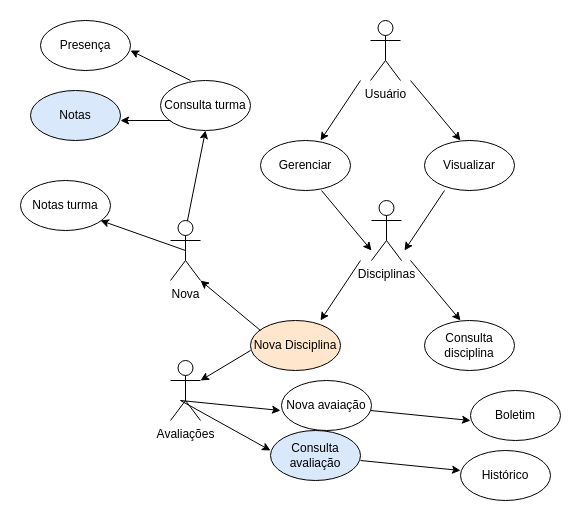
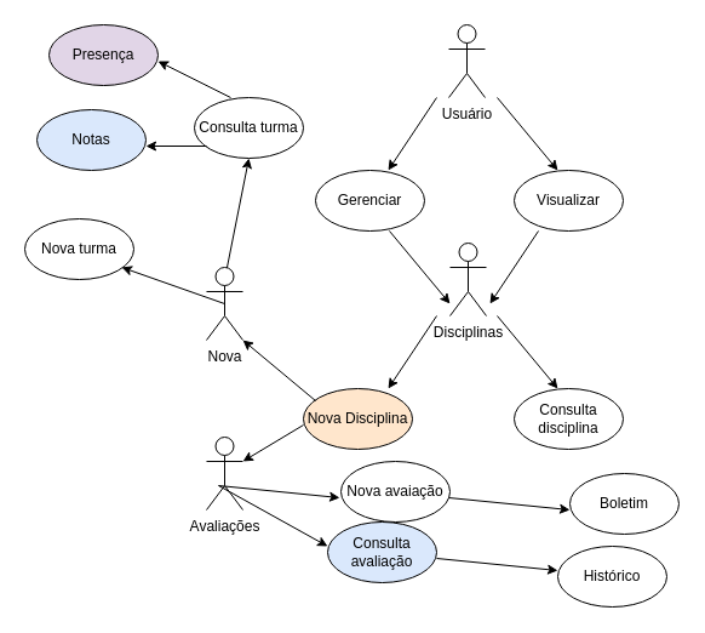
- <mxCell id="22" value="Presença" style="ellipse;whiteSpace=wrap;html=1;" vertex="1" parent="1"><mxGeometry x="40" width="90" height="50" as="geometry" y="20" /></mxCell>
+ <mxCell id="22" value="Presença" style="ellipse;whiteSpace=wrap;html=1;fillColor=#e1d5e7;" vertex="1" parent="1"><mxGeometry x="40" width="90" height="50" as="geometry" y="20" /></mxCell>
- <mxCell id="18" value="Notas turma" style="ellipse;whiteSpace=wrap;html=1;" vertex="1" parent="1"><mxGeometry x="20" y="180" width="90" height="50" as="geometry" /></mxCell>
+ <mxCell id="18" value="Nova turma" style="ellipse;whiteSpace=wrap;html=1;" vertex="1" parent="1"><mxGeometry x="20" y="180" width="90" height="50" as="geometry" /></mxCell>
